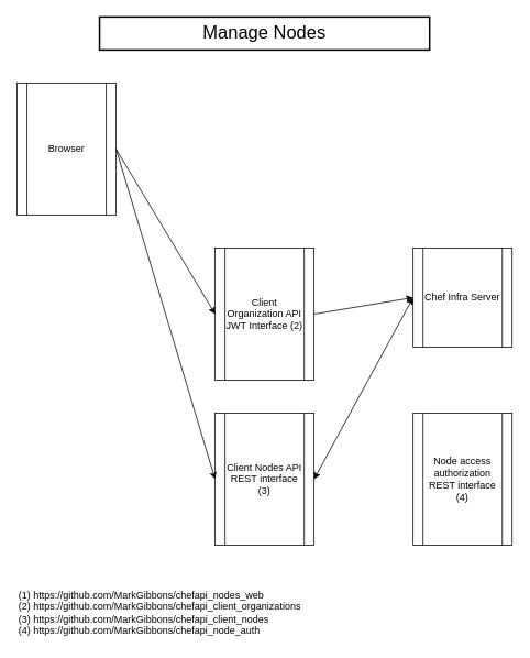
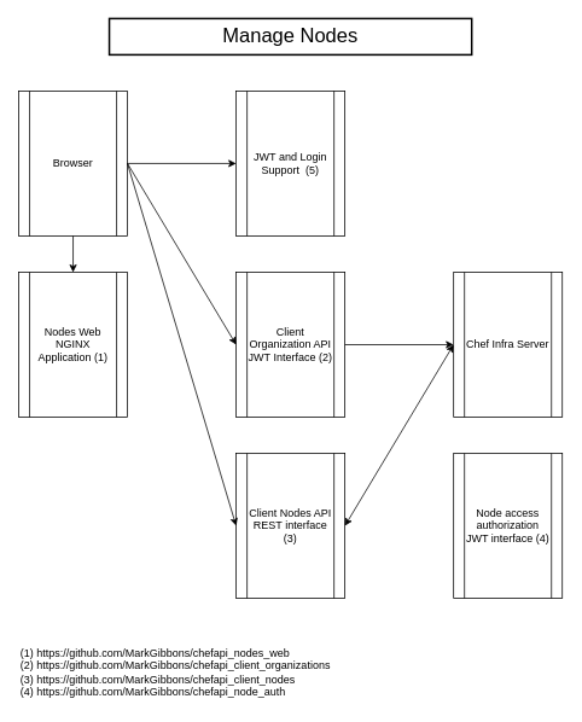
+ <mxCell id="18" value="" style="endArrow=classic;html=1;entryX=0;entryY=0.5;entryDx=0;entryDy=0;exitX=1;exitY=0.5;exitDx=0;exitDy=0;" parent="1" target="17" edge="1" source="5"><mxGeometry width="50" height="50" relative="1" as="geometry"><mxPoint x="140" y="380" as="sourcePoint" /><mxPoint x="420" y="360" as="targetPoint" /></mxGeometry></mxCell>
+ <mxCell id="17" value="JWT and Login Support&amp;nbsp; (5)" style="shape=process;whiteSpace=wrap;html=1;backgroundOutline=1;" parent="1" vertex="1"><mxGeometry x="260" y="100" width="120" height="160" as="geometry" /></mxCell>
+ <mxCell id="16" value="" style="endArrow=classic;html=1;exitX=0.5;exitY=1;exitDx=0;exitDy=0;entryX=0.5;entryY=0;entryDx=0;entryDy=0;" parent="1" source="5" target="14" edge="1"><mxGeometry width="50" height="50" relative="1" as="geometry"><mxPoint x="370" y="410" as="sourcePoint" /><mxPoint x="420" y="360" as="targetPoint" /></mxGeometry></mxCell>
- <mxCell id="7" value="Chef Infra Server" style="shape=process;whiteSpace=wrap;html=1;backgroundOutline=1;" parent="1" vertex="1"><mxGeometry x="500" y="300" width="120" height="120" as="geometry" /></mxCell>
+ <mxCell id="7" value="Chef Infra Server" style="shape=process;whiteSpace=wrap;html=1;backgroundOutline=1;" parent="1" vertex="1"><mxGeometry x="500" y="300" width="120" height="160" as="geometry" /></mxCell>
+ <mxCell id="14" value="Nodes Web NGINX Application (1)" style="shape=process;whiteSpace=wrap;html=1;backgroundOutline=1;" parent="1" vertex="1"><mxGeometry x="20" y="300" width="120" height="160" as="geometry" /></mxCell>
- <mxCell id="2" value="Node access authorization&lt;br&gt;REST interface (4)" style="shape=process;whiteSpace=wrap;html=1;backgroundOutline=1;" parent="1" vertex="1"><mxGeometry x="500" y="500" width="120" height="160" as="geometry" /></mxCell>
+ <mxCell id="2" value="Node access authorization&lt;br&gt;JWT interface (4)" style="shape=process;whiteSpace=wrap;html=1;backgroundOutline=1;" parent="1" vertex="1"><mxGeometry x="500" y="500" width="120" height="160" as="geometry" /></mxCell>
